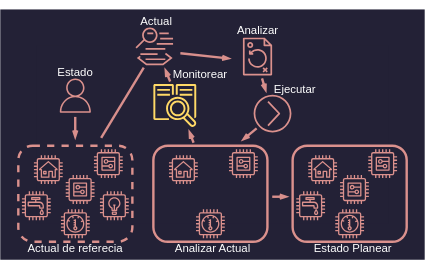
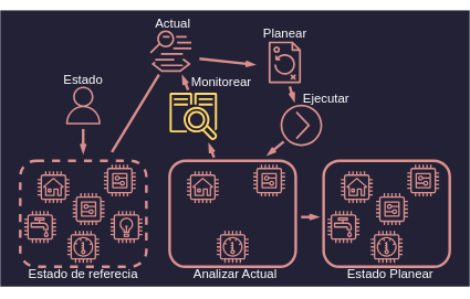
- <mxCell id="40" value="Analizar" style="text;html=1;strokeColor=none;fillColor=none;align=center;verticalAlign=middle;whiteSpace=wrap;rounded=0;fontSize=19;fontFamily=Helvetica;fontColor=#FFFFFF;" parent="1" vertex="1"><mxGeometry x="324" y="36" width="190" height="30" as="geometry" /></mxCell>
+ <mxCell id="40" value="Planear" style="text;html=1;strokeColor=none;fillColor=none;align=center;verticalAlign=middle;whiteSpace=wrap;rounded=0;fontSize=19;fontFamily=Helvetica;fontColor=#FFFFFF;" parent="1" vertex="1"><mxGeometry x="324" y="36" width="190" height="30" as="geometry" /></mxCell>
- <mxCell id="36" value="Actual de referecia" style="text;html=1;strokeColor=none;fillColor=none;align=center;verticalAlign=middle;whiteSpace=wrap;rounded=0;fontSize=19;fontFamily=Helvetica;fontColor=#FFFFFF;" parent="1" vertex="1"><mxGeometry x="20" y="399" width="190" height="30" as="geometry" /></mxCell>
+ <mxCell id="36" value="Estado de referecia" style="text;html=1;strokeColor=none;fillColor=none;align=center;verticalAlign=middle;whiteSpace=wrap;rounded=0;fontSize=19;fontFamily=Helvetica;fontColor=#FFFFFF;" parent="1" vertex="1"><mxGeometry x="20" y="399" width="190" height="30" as="geometry" /></mxCell>
